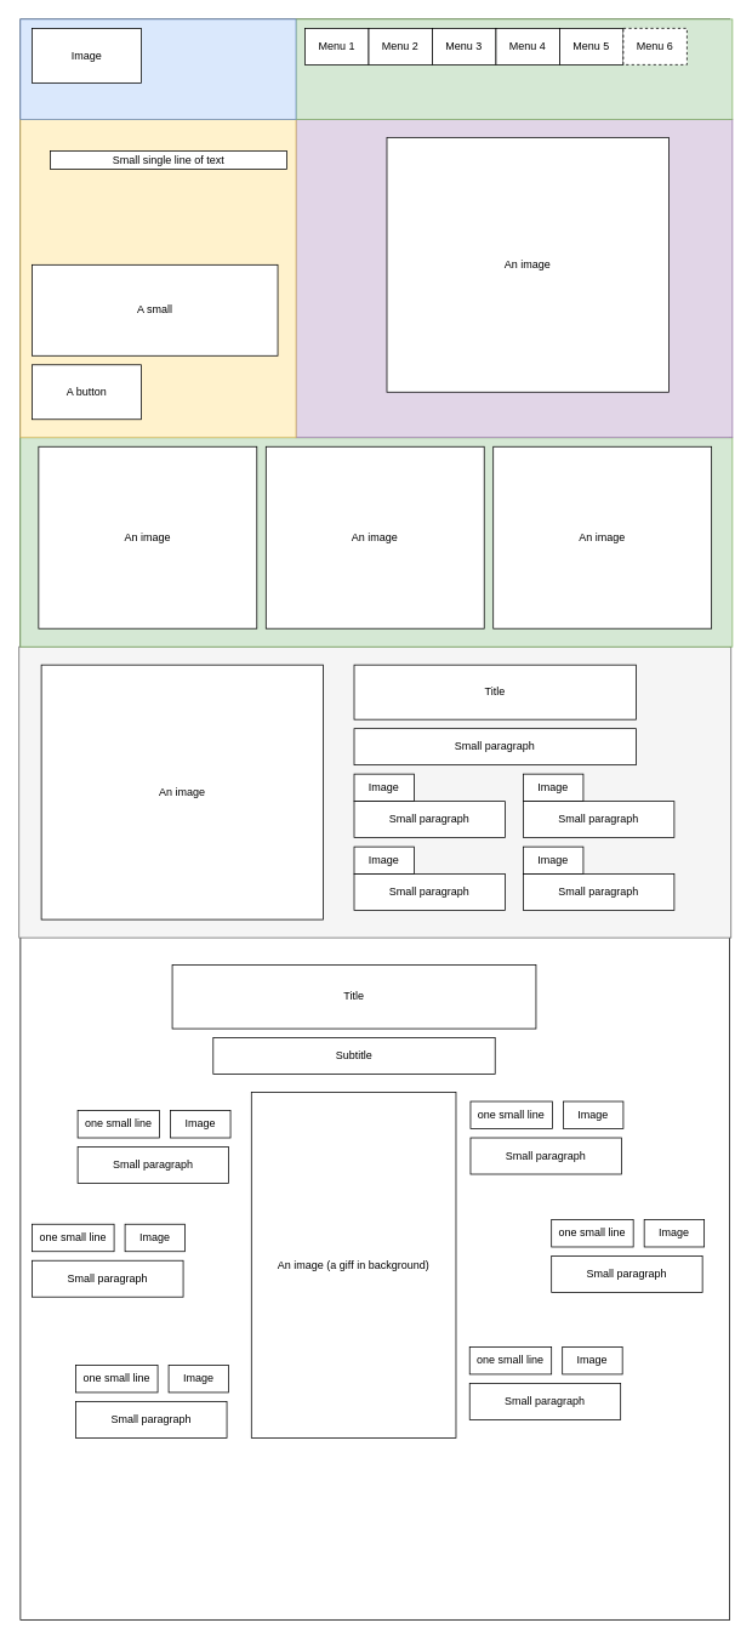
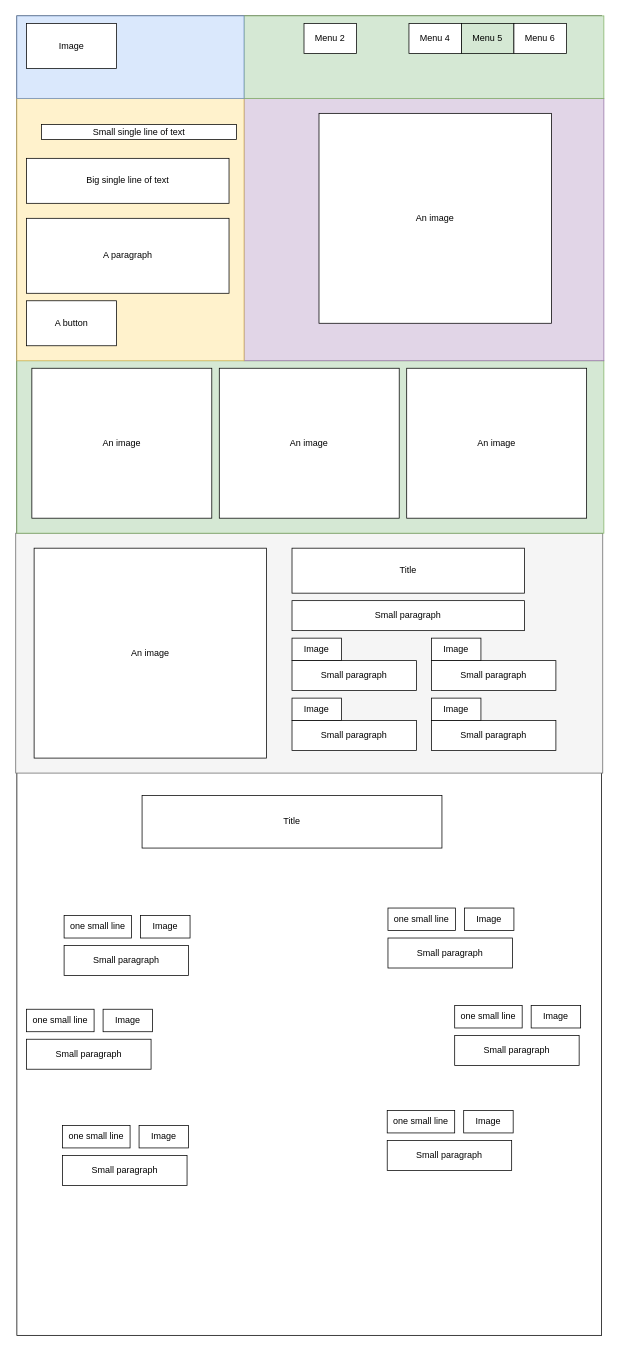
- <mxCell id="10" value="Menu 1" style="rounded=0;whiteSpace=wrap;html=1;" parent="1" vertex="1"><mxGeometry x="335" y="30" width="70" height="40" as="geometry" /></mxCell>
- <mxCell id="12" value="Menu 3" style="rounded=0;whiteSpace=wrap;html=1;" parent="1" vertex="1"><mxGeometry x="475" y="30" width="70" height="40" as="geometry" /></mxCell>
- <mxCell id="14" value="Menu 5" style="rounded=0;whiteSpace=wrap;html=1;" parent="1" vertex="1"><mxGeometry x="615" y="30" width="70" height="40" as="geometry" /></mxCell>
+ <mxCell id="14" value="Menu 5" style="rounded=0;whiteSpace=wrap;html=1;fillColor=#d5e8d4;" parent="1" vertex="1"><mxGeometry x="615" y="30" width="70" height="40" as="geometry" /></mxCell>
- <mxCell id="15" value="Menu 6" style="rounded=0;whiteSpace=wrap;html=1;dashed=1;" parent="1" vertex="1"><mxGeometry x="685" y="30" width="70" height="40" as="geometry" /></mxCell>
+ <mxCell id="15" value="Menu 6" style="rounded=0;whiteSpace=wrap;html=1;" parent="1" vertex="1"><mxGeometry x="685" y="30" width="70" height="40" as="geometry" /></mxCell>
+ <mxCell id="17" value="&lt;span style=&quot;font-style: normal; font-variant-caps: normal; font-weight: 400; letter-spacing: normal; text-align: start; text-indent: 0px; text-transform: none; word-spacing: 0px; -webkit-text-stroke-width: 0px; text-decoration: none; color: rgb(0, 0, 0);&quot; class=&quot;JsGRdQ&quot;&gt;Big&amp;nbsp;single line of text&lt;/span&gt;" style="rounded=0;whiteSpace=wrap;html=1;" parent="1" vertex="1"><mxGeometry x="35" y="210" width="270" height="60" as="geometry" /></mxCell>
- <mxCell id="18" value="&lt;span style=&quot;font-style: normal; font-variant-caps: normal; font-weight: 400; letter-spacing: normal; text-align: start; text-indent: 0px; text-transform: none; word-spacing: 0px; -webkit-text-stroke-width: 0px; text-decoration: none; color: rgb(0, 0, 0);&quot; class=&quot;JsGRdQ&quot;&gt;A small&lt;/span&gt;" style="rounded=0;whiteSpace=wrap;html=1;" parent="1" vertex="1"><mxGeometry x="35" y="290" width="270" height="100" as="geometry" /></mxCell>
+ <mxCell id="18" value="&lt;span style=&quot;font-style: normal; font-variant-caps: normal; font-weight: 400; letter-spacing: normal; text-align: start; text-indent: 0px; text-transform: none; word-spacing: 0px; -webkit-text-stroke-width: 0px; text-decoration: none; color: rgb(0, 0, 0);&quot; class=&quot;JsGRdQ&quot;&gt;A paragraph&lt;/span&gt;" style="rounded=0;whiteSpace=wrap;html=1;" parent="1" vertex="1"><mxGeometry x="35" y="290" width="270" height="100" as="geometry" /></mxCell>
- <mxCell id="36" value="&lt;span style=&quot;font-style: normal; font-variant-caps: normal; font-weight: 400; letter-spacing: normal; text-align: start; text-indent: 0px; text-transform: none; word-spacing: 0px; -webkit-text-stroke-width: 0px; text-decoration: none; color: rgb(0, 0, 0);&quot; class=&quot;JsGRdQ&quot;&gt;Subtitle&lt;br&gt;&lt;/span&gt;" style="rounded=0;whiteSpace=wrap;html=1;" parent="1" vertex="1"><mxGeometry x="234" y="1140" width="310" height="40" as="geometry" /></mxCell>
- <mxCell id="37" value="&lt;div style=&quot;text-align: start;&quot;&gt;An image (a giff in background)&lt;/div&gt;" style="rounded=0;whiteSpace=wrap;html=1;" parent="1" vertex="1"><mxGeometry x="276" y="1200" width="225" height="380" as="geometry" /></mxCell>
